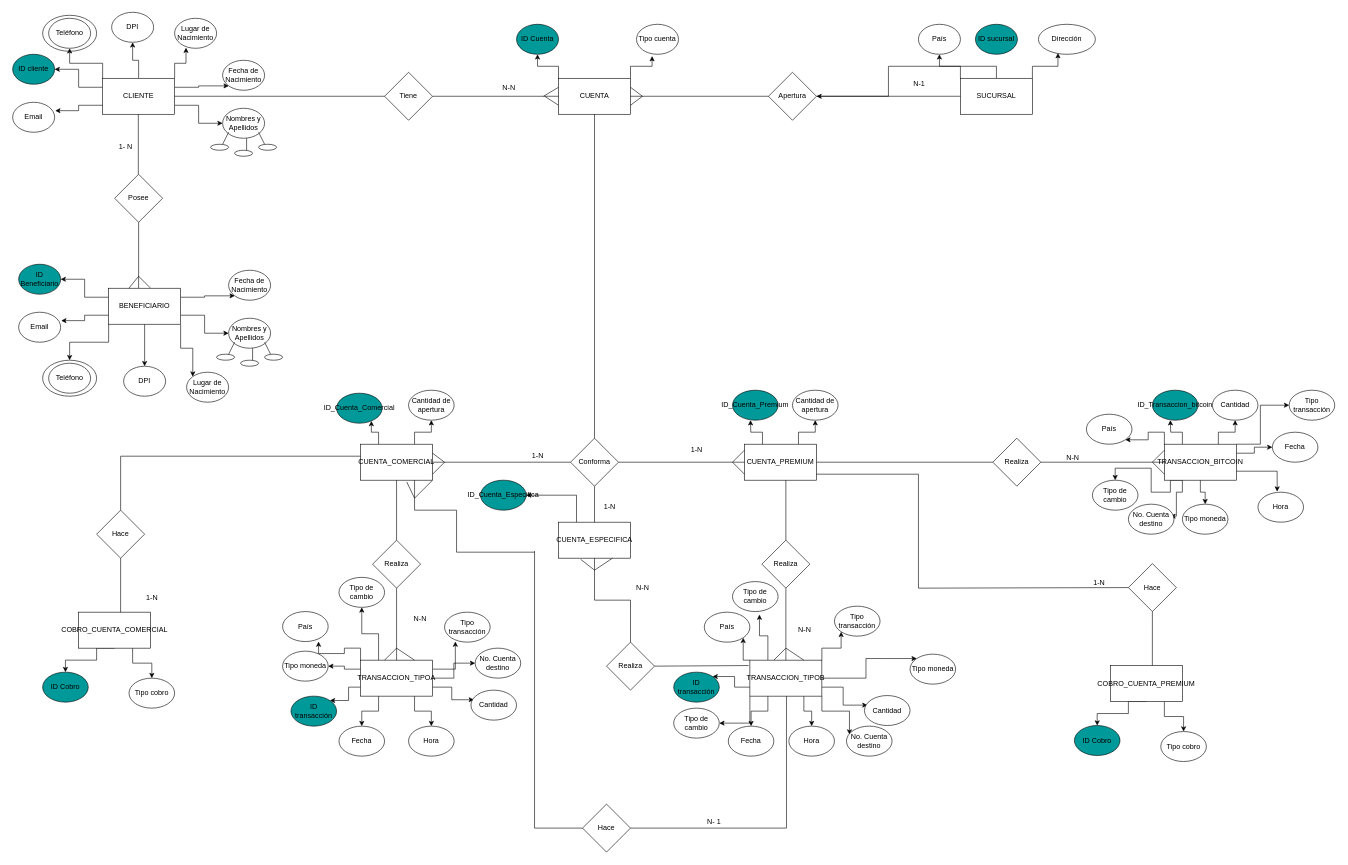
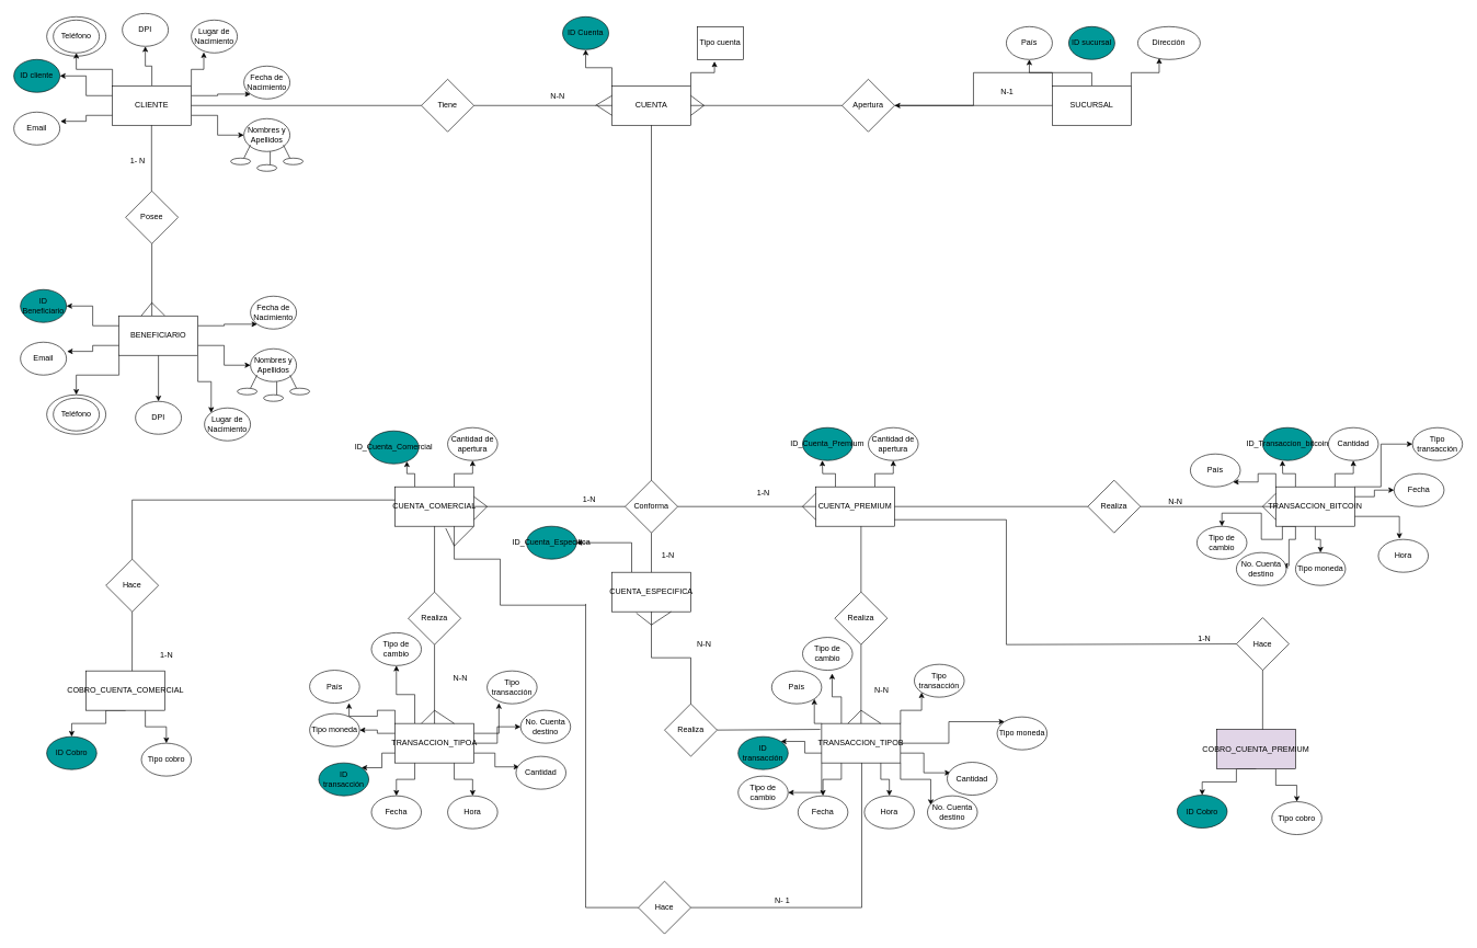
- <mxCell id="32" value="ID Cuenta" style="ellipse;whiteSpace=wrap;html=1;fillColor=#009999;" parent="1" vertex="1"><mxGeometry x="860" y="40" width="70" height="50" as="geometry" /></mxCell>
+ <mxCell id="32" value="ID Cuenta" style="ellipse;whiteSpace=wrap;html=1;fillColor=#009999;" parent="1" vertex="1"><mxGeometry x="855" y="25" width="70" height="50" as="geometry" /></mxCell>
- <mxCell id="33" value="Tipo cuenta" style="ellipse;whiteSpace=wrap;html=1;" parent="1" vertex="1"><mxGeometry x="1060" y="40" width="70" height="50" as="geometry" /></mxCell>
+ <mxCell id="33" value="Tipo cuenta" style="whiteSpace=wrap;html=1;rounded=0;" parent="1" vertex="1"><mxGeometry x="1060" y="40" width="70" height="50" as="geometry" /></mxCell>
- <mxCell id="189" value="COBRO_CUENTA_PREMIUM" style="rounded=0;whiteSpace=wrap;html=1;fillColor=#FFFFFF;" parent="1" vertex="1"><mxGeometry x="1850" y="1109" width="120" height="60" as="geometry" /></mxCell>
+ <mxCell id="189" value="COBRO_CUENTA_PREMIUM" style="rounded=0;whiteSpace=wrap;html=1;fillColor=#e1d5e7;" parent="1" vertex="1"><mxGeometry x="1850" y="1109" width="120" height="60" as="geometry" /></mxCell>
